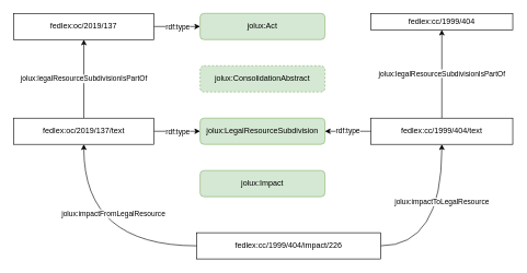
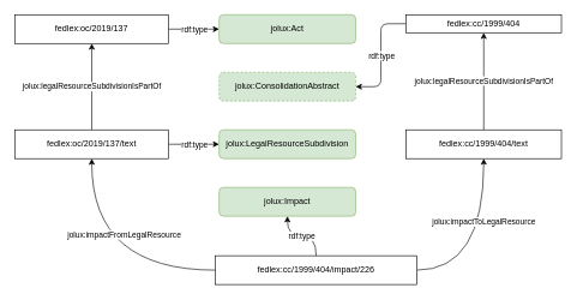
+ <mxCell id="11" style="edgeStyle=orthogonalEdgeStyle;html=1;exitX=0;exitY=0.5;exitDx=0;exitDy=0;entryX=1;entryY=0.5;entryDx=0;entryDy=0;" parent="1" target="16" edge="1" source="13"><mxGeometry relative="1" as="geometry"><mxPoint x="558" y="40" as="sourcePoint" /></mxGeometry></mxCell>
+ <mxCell id="12" value="&lt;div&gt;rdf:type&lt;/div&gt;" style="edgeLabel;html=1;align=center;verticalAlign=middle;resizable=0;points=[];" parent="11" vertex="1" connectable="0"><mxGeometry relative="1" as="geometry"><mxPoint as="offset" /></mxGeometry></mxCell>
- <mxCell id="18" value="rdf:type" style="edgeStyle=orthogonalEdgeStyle;rounded=0;html=1;exitX=0;exitY=0.5;exitDx=0;exitDy=0;entryX=1;entryY=0.5;entryDx=0;entryDy=0;" parent="1" target="19" edge="1" source="17"><mxGeometry relative="1" as="geometry"><mxPoint x="558" y="200" as="sourcePoint" /></mxGeometry></mxCell>
+ <mxCell id="5" value="rdf:type" style="edgeStyle=orthogonalEdgeStyle;curved=1;html=1;exitX=0.5;exitY=0;exitDx=0;exitDy=0;" parent="1" source="9" target="10" edge="1"><mxGeometry relative="1" as="geometry" /></mxCell>
